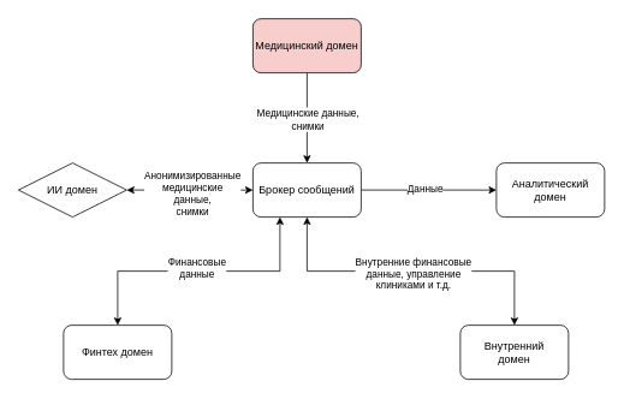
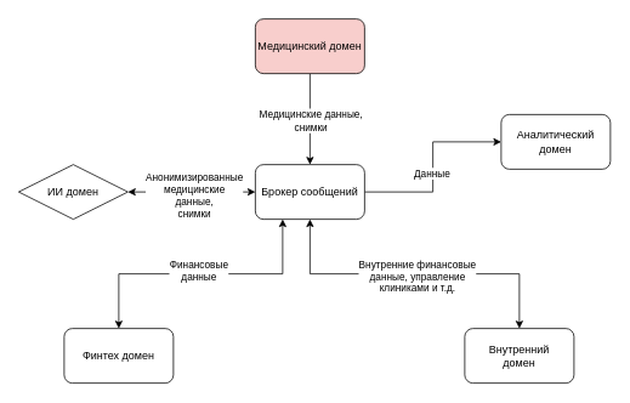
- <mxCell id="11" value="Аналитический домен" style="rounded=1;whiteSpace=wrap;html=1;" parent="1" vertex="1"><mxGeometry x="550" y="180" width="120" height="60" as="geometry" /></mxCell>
+ <mxCell id="11" value="Аналитический домен" style="rounded=1;whiteSpace=wrap;html=1;" parent="1" vertex="1"><mxGeometry x="550" y="125" width="120" height="60" as="geometry" /></mxCell>
